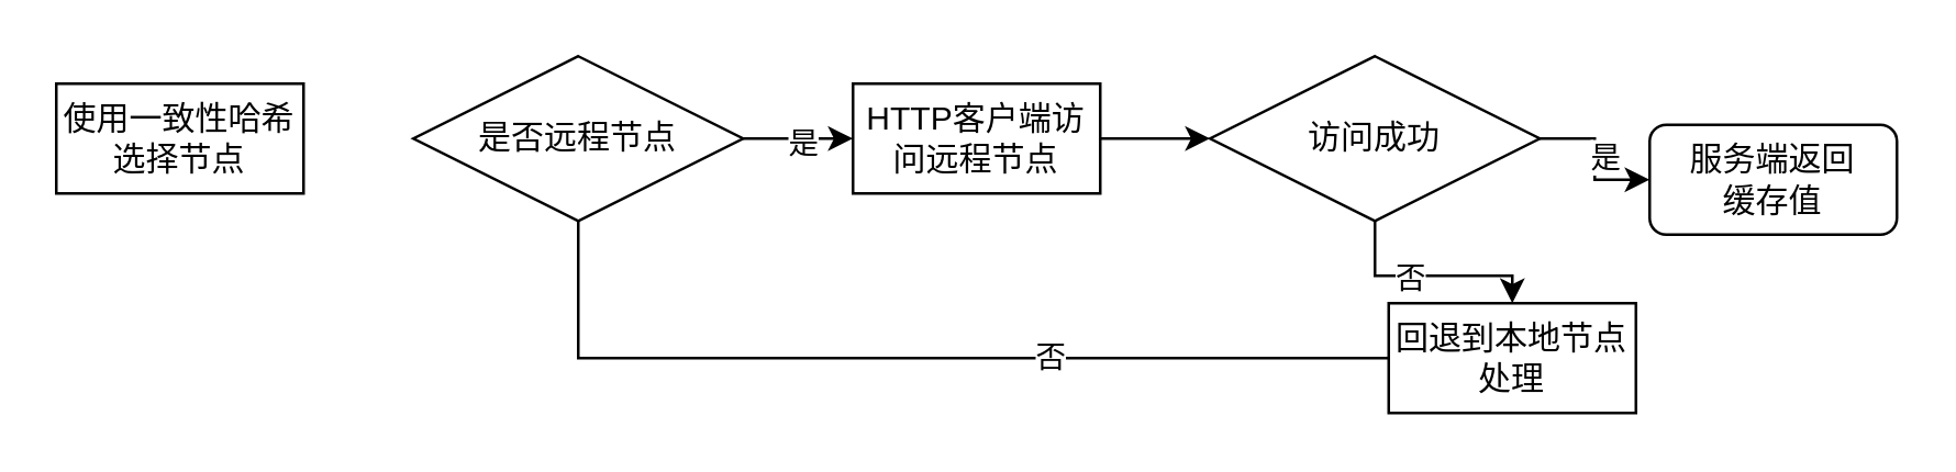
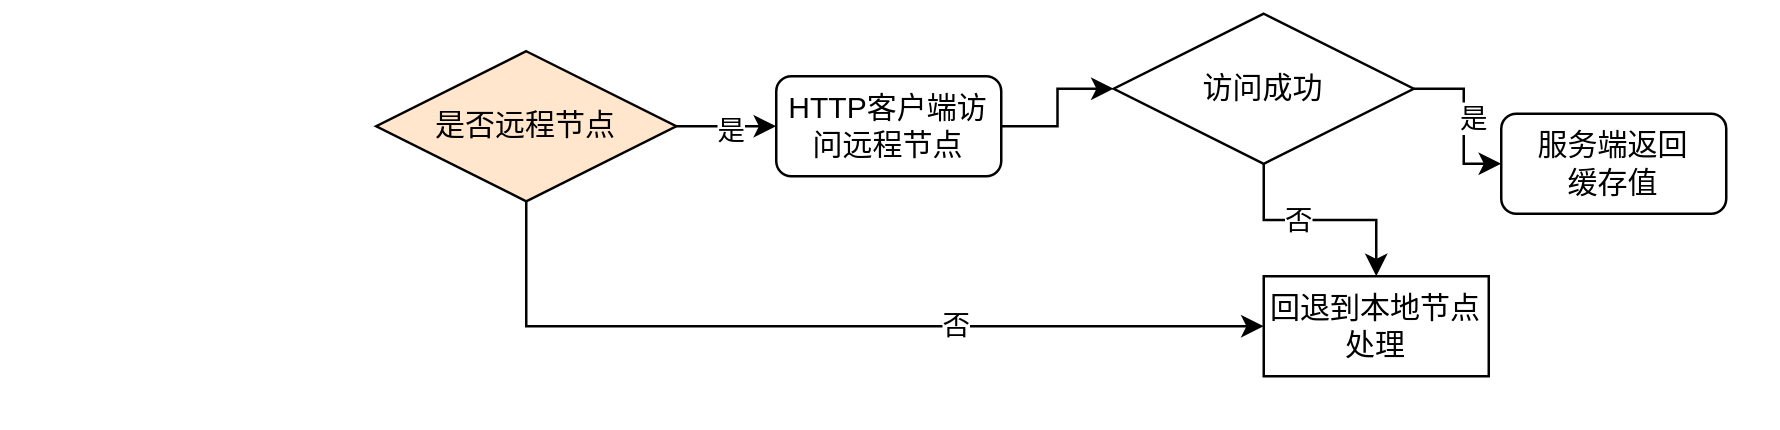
- <mxCell id="11" value="使用一致性哈希选择节点" style="rounded=0;whiteSpace=wrap;html=1;" parent="1" vertex="1"><mxGeometry x="20" y="30" width="90" height="40" as="geometry" /></mxCell>
- <mxCell id="6" value="是否远程节点" style="rhombus;whiteSpace=wrap;html=1;" parent="1" vertex="1"><mxGeometry x="150" y="20" width="120" height="60" as="geometry" /></mxCell>
+ <mxCell id="6" value="是否远程节点" style="rhombus;whiteSpace=wrap;html=1;fillColor=#ffe6cc;" parent="1" vertex="1"><mxGeometry x="150" y="20" width="120" height="60" as="geometry" /></mxCell>
- <mxCell id="8" value="HTTP客户端访问远程节点" style="rounded=0;whiteSpace=wrap;html=1;" parent="1" vertex="1"><mxGeometry x="310" y="30" width="90" height="40" as="geometry" /></mxCell>
+ <mxCell id="8" value="HTTP客户端访问远程节点" style="whiteSpace=wrap;html=1;rounded=1;" parent="1" vertex="1"><mxGeometry x="310" y="30" width="90" height="40" as="geometry" /></mxCell>
- <mxCell id="16" value="访问成功" style="rhombus;whiteSpace=wrap;html=1;" parent="1" vertex="1"><mxGeometry x="440" y="20" width="120" height="60" as="geometry" /></mxCell>
+ <mxCell id="16" value="访问成功" style="rhombus;whiteSpace=wrap;html=1;" parent="1" vertex="1"><mxGeometry x="445" y="5" width="120" height="60" as="geometry" /></mxCell>
- <mxCell id="2" style="edgeStyle=orthogonalEdgeStyle;rounded=0;orthogonalLoop=1;jettySize=auto;html=1;exitX=0.5;exitY=1;exitDx=0;exitDy=0;entryX=0;entryY=0.5;entryDx=0;entryDy=0;endArrow=none;" parent="1" source="6" target="9" edge="1"><mxGeometry relative="1" as="geometry" /></mxCell>
+ <mxCell id="2" style="edgeStyle=orthogonalEdgeStyle;rounded=0;orthogonalLoop=1;jettySize=auto;html=1;exitX=0.5;exitY=1;exitDx=0;exitDy=0;entryX=0;entryY=0.5;entryDx=0;entryDy=0;" parent="1" source="6" target="9" edge="1"><mxGeometry relative="1" as="geometry" /></mxCell>
